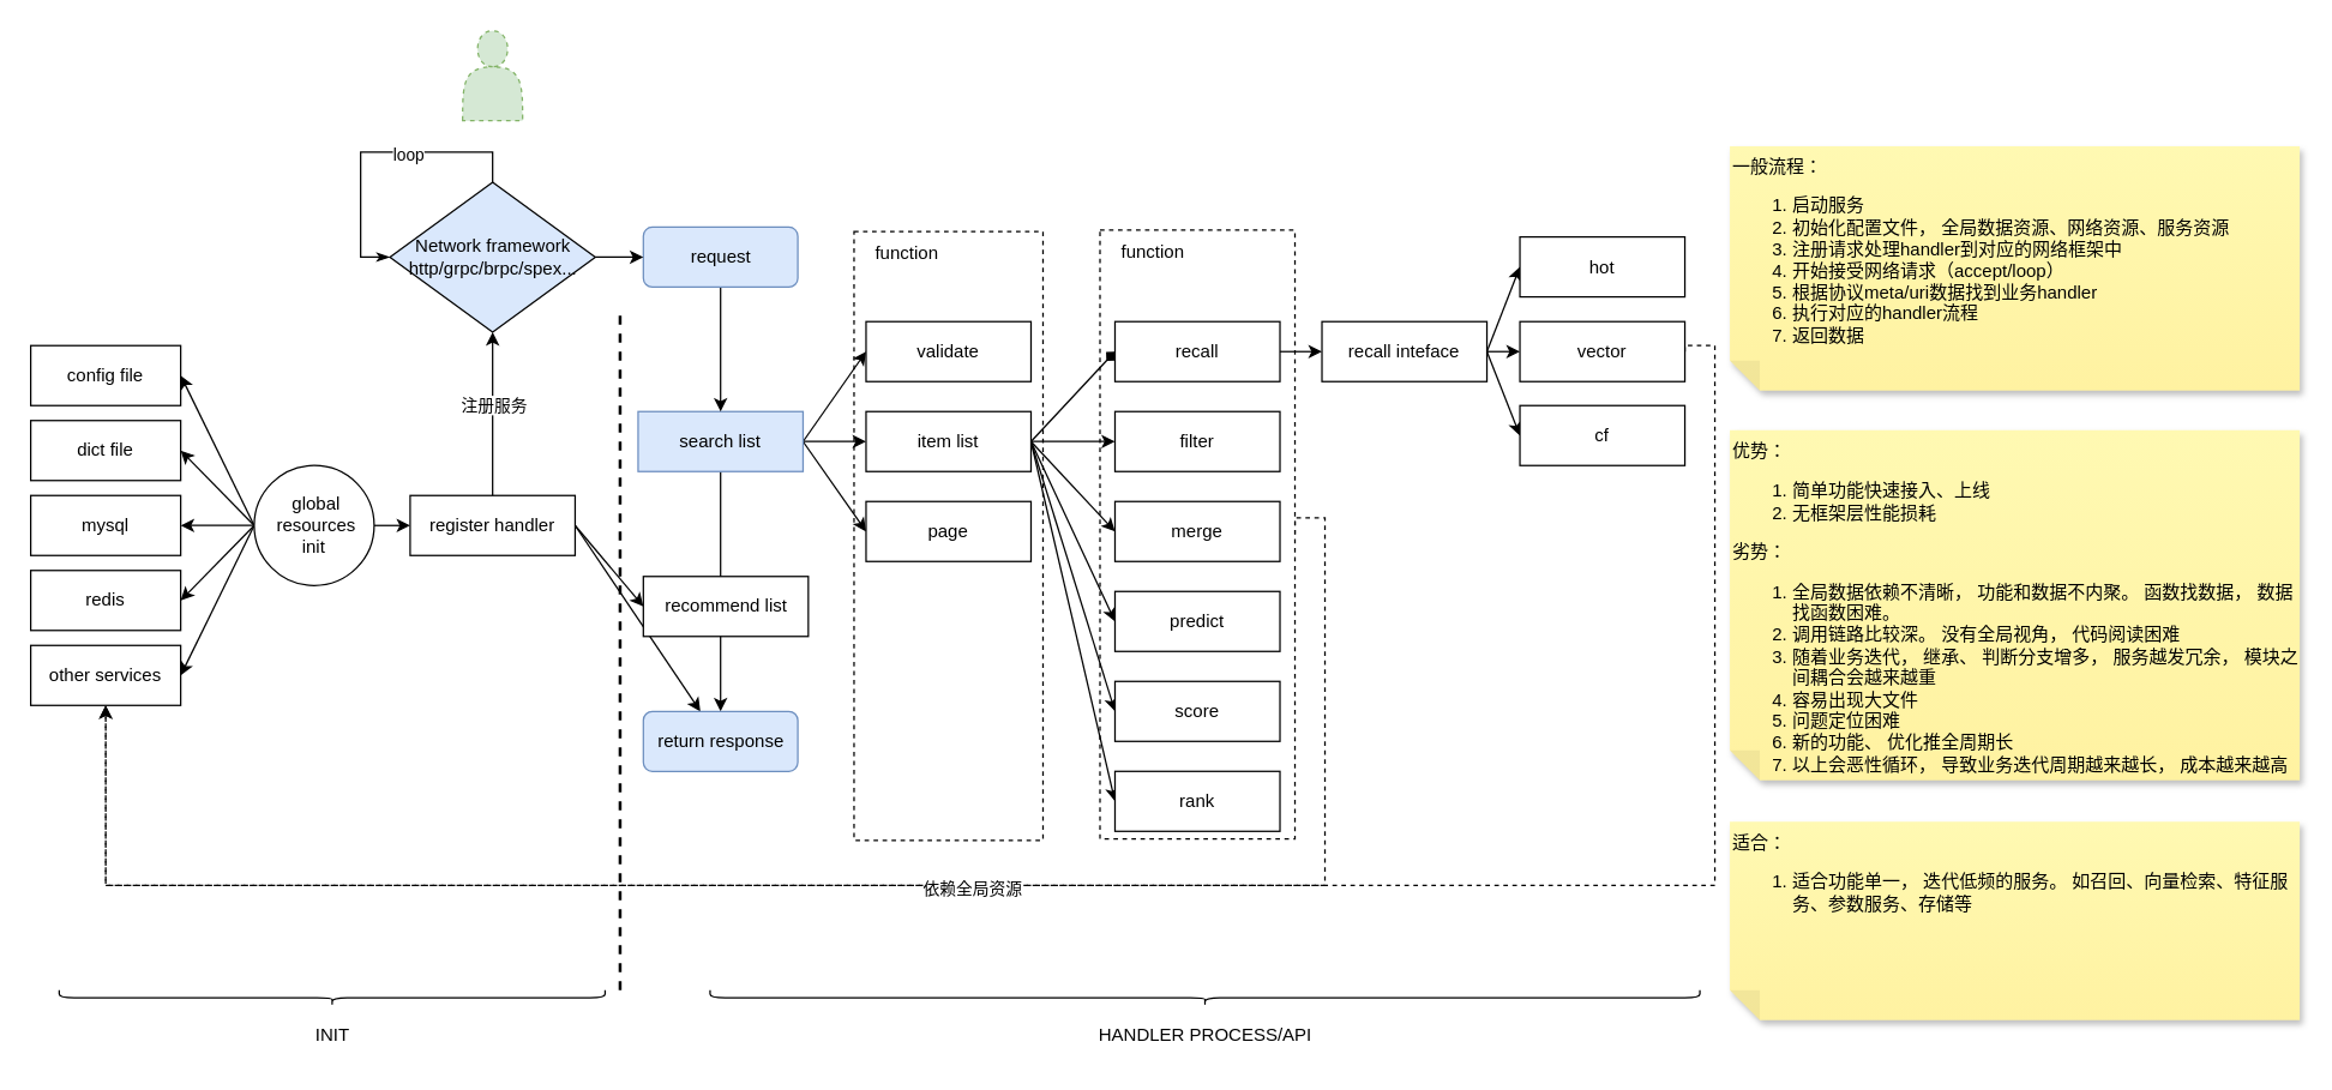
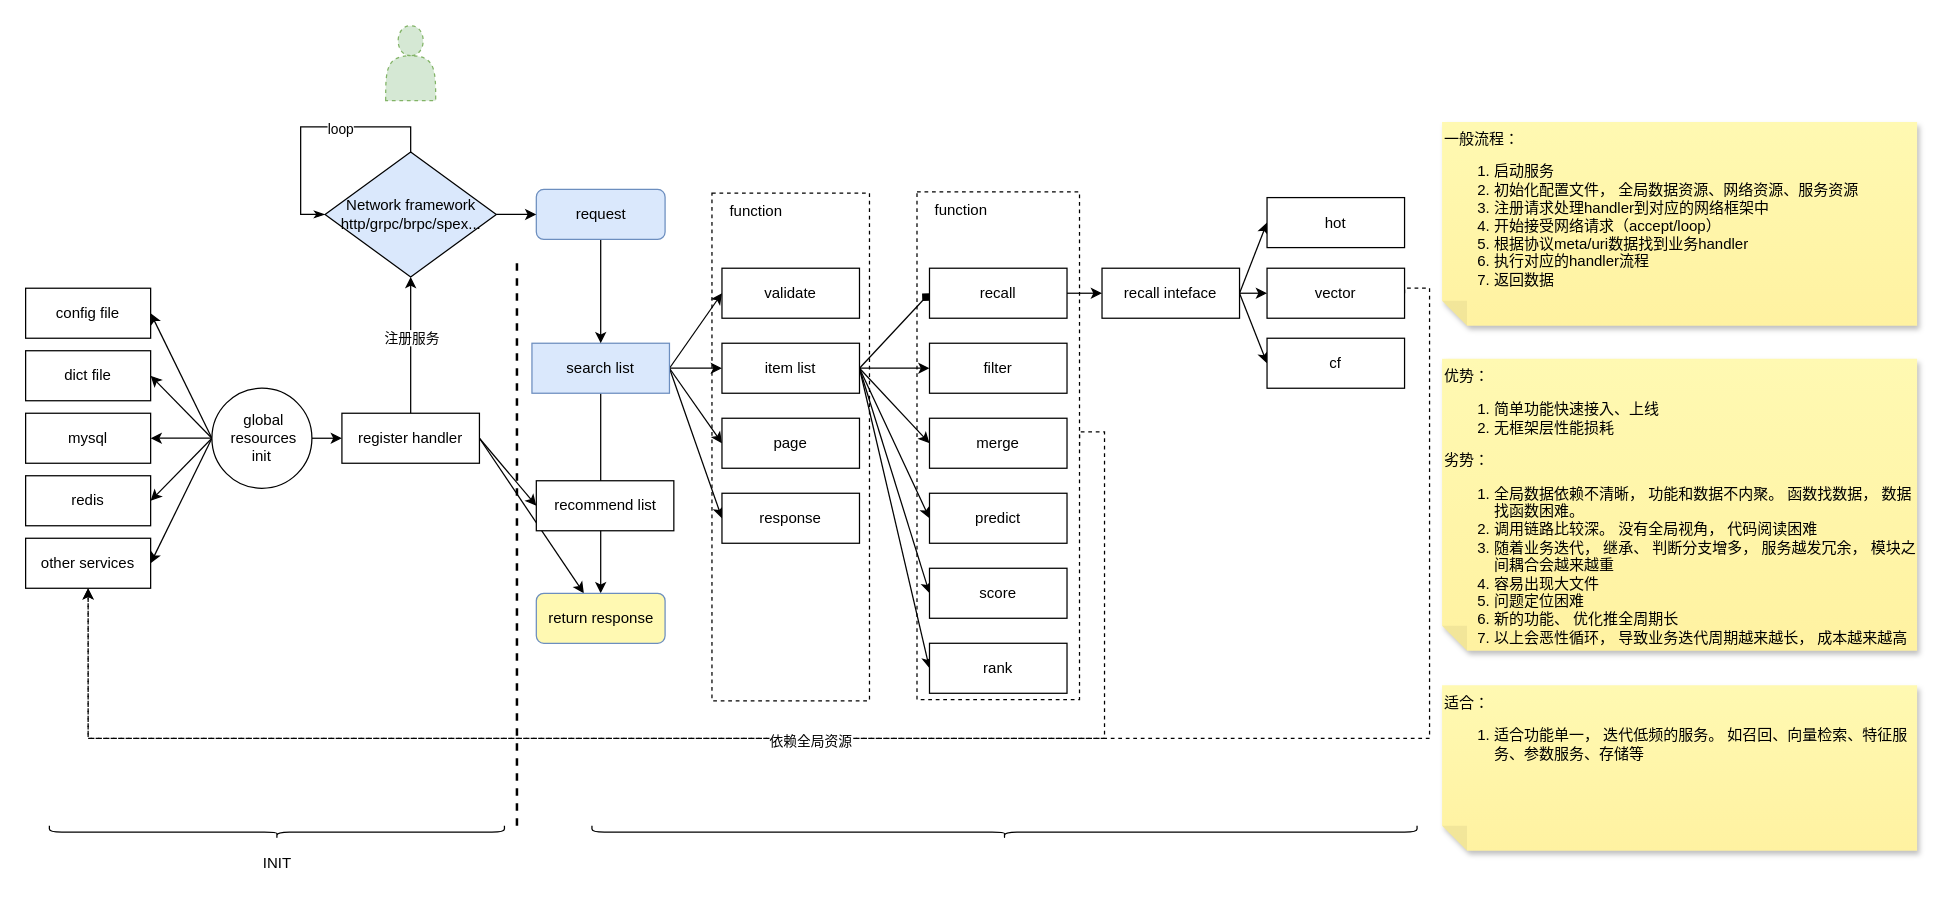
+ <mxCell id="25" style="edgeStyle=none;rounded=0;orthogonalLoop=1;jettySize=auto;html=1;exitX=1;exitY=0.5;exitDx=0;exitDy=0;entryX=0;entryY=0.5;entryDx=0;entryDy=0;" parent="1" source="27" target="38" edge="1"><mxGeometry relative="1" as="geometry" /></mxCell>
+ <mxCell id="38" value="response" style="rounded=0;whiteSpace=wrap;html=1;" parent="1" vertex="1"><mxGeometry x="577" y="394" width="110" height="40" as="geometry" /></mxCell>
- <mxCell id="58" value="return response" style="rounded=1;whiteSpace=wrap;html=1;fillColor=#dae8fc;strokeColor=#6c8ebf;" parent="1" vertex="1"><mxGeometry x="428.5" y="474" width="103" height="40" as="geometry" /></mxCell>
+ <mxCell id="58" value="return response" style="rounded=1;whiteSpace=wrap;html=1;fillColor=#fff9b2;strokeColor=#6c8ebf;" parent="1" vertex="1"><mxGeometry x="428.5" y="474" width="103" height="40" as="geometry" /></mxCell>
- <mxCell id="66" value="HANDLER PROCESS/API" style="text;html=1;resizable=0;autosize=1;align=center;verticalAlign=middle;points=[];fillColor=none;strokeColor=none;rounded=0;" parent="1" vertex="1"><mxGeometry x="718" y="675" width="170" height="30" as="geometry" /></mxCell>
